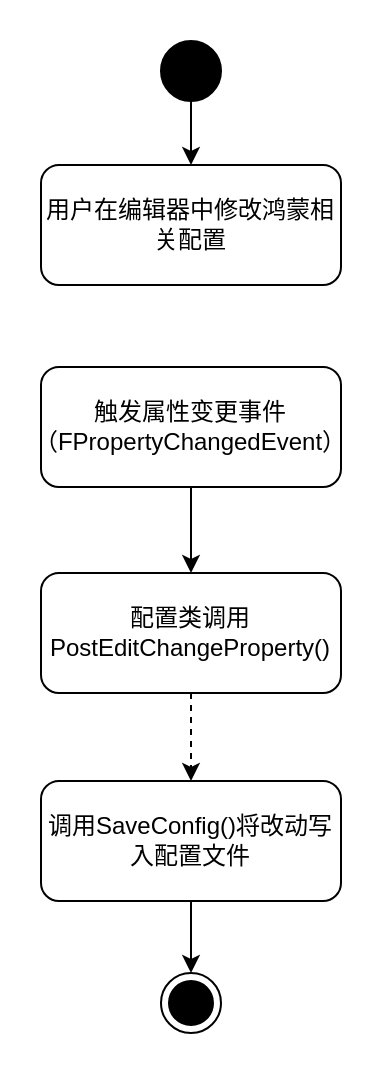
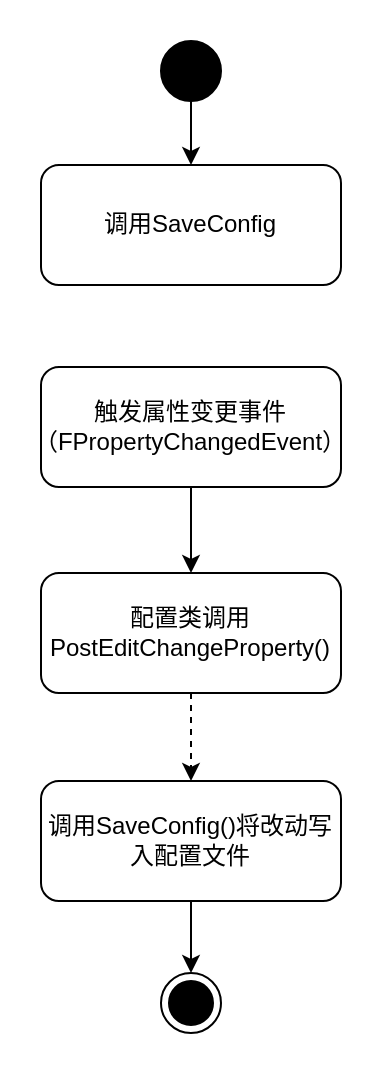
- <mxCell id="5" value="用户在编辑器中修改鸿蒙相关配置" style="rounded=1;whiteSpace=wrap;html=1;" vertex="1" parent="1"><mxGeometry x="20" y="82" width="150" height="60" as="geometry" /></mxCell>
+ <mxCell id="5" value="调用SaveConfig" style="rounded=1;whiteSpace=wrap;html=1;" vertex="1" parent="1"><mxGeometry x="20" y="82" width="150" height="60" as="geometry" /></mxCell>
